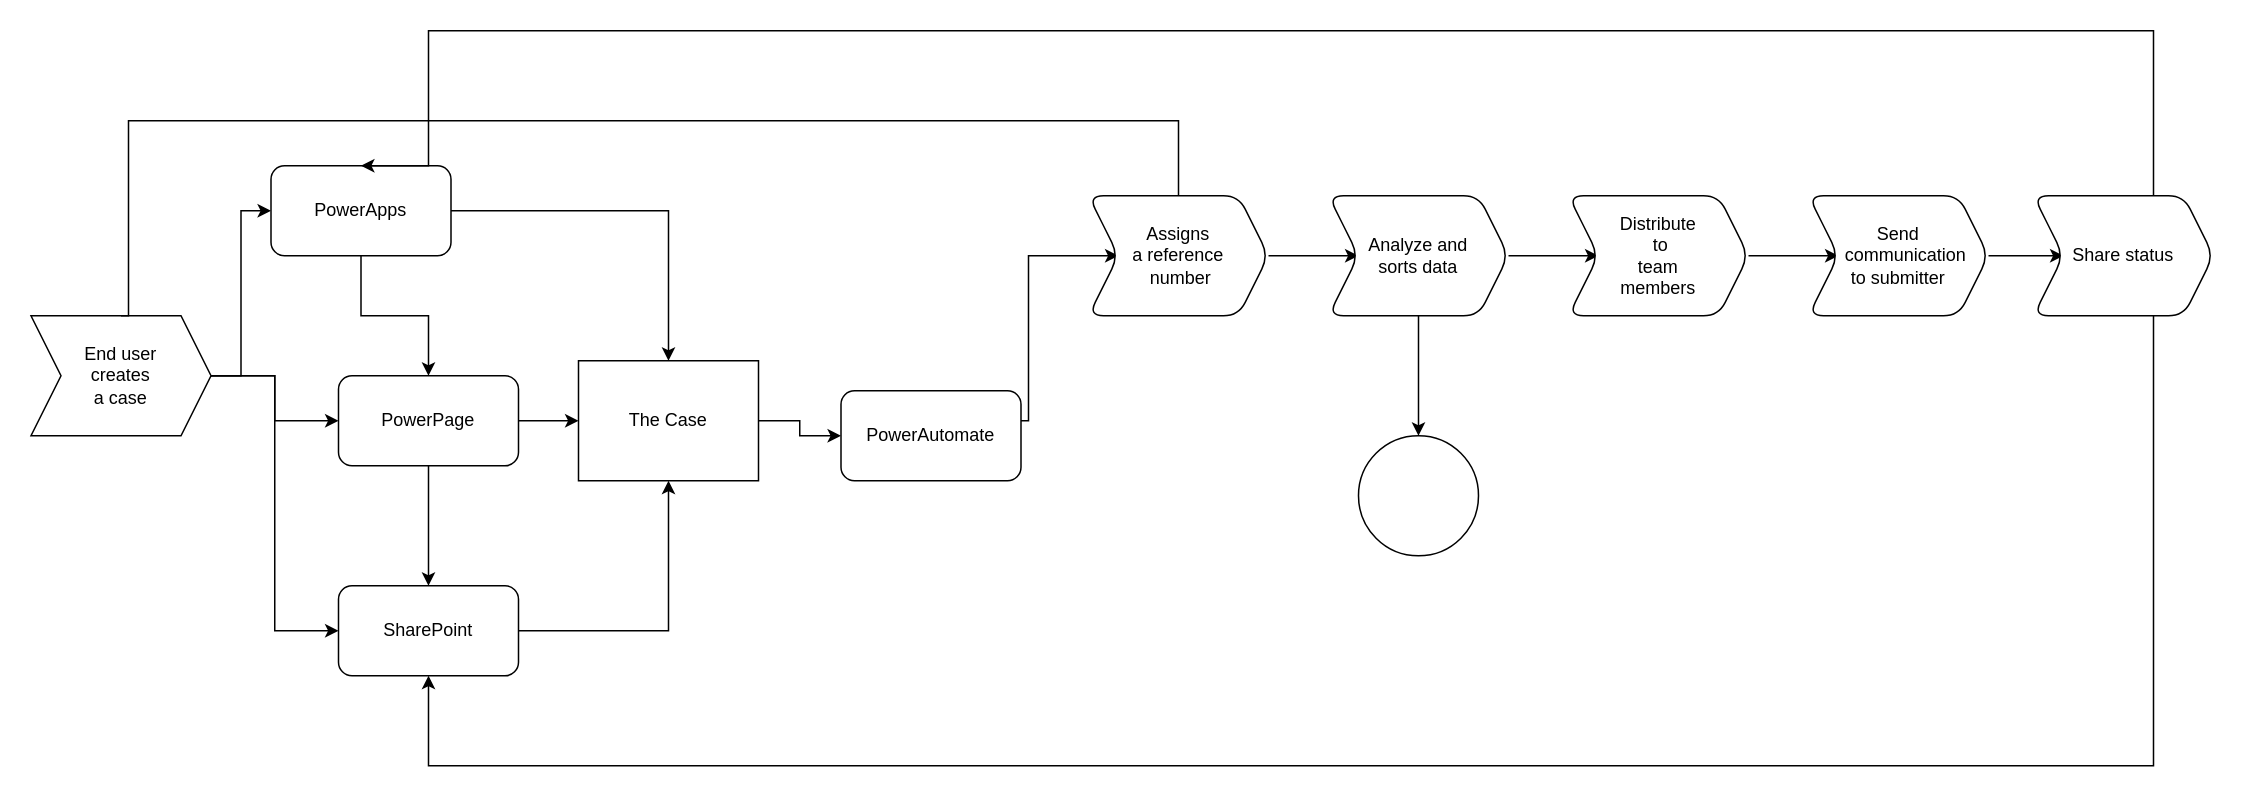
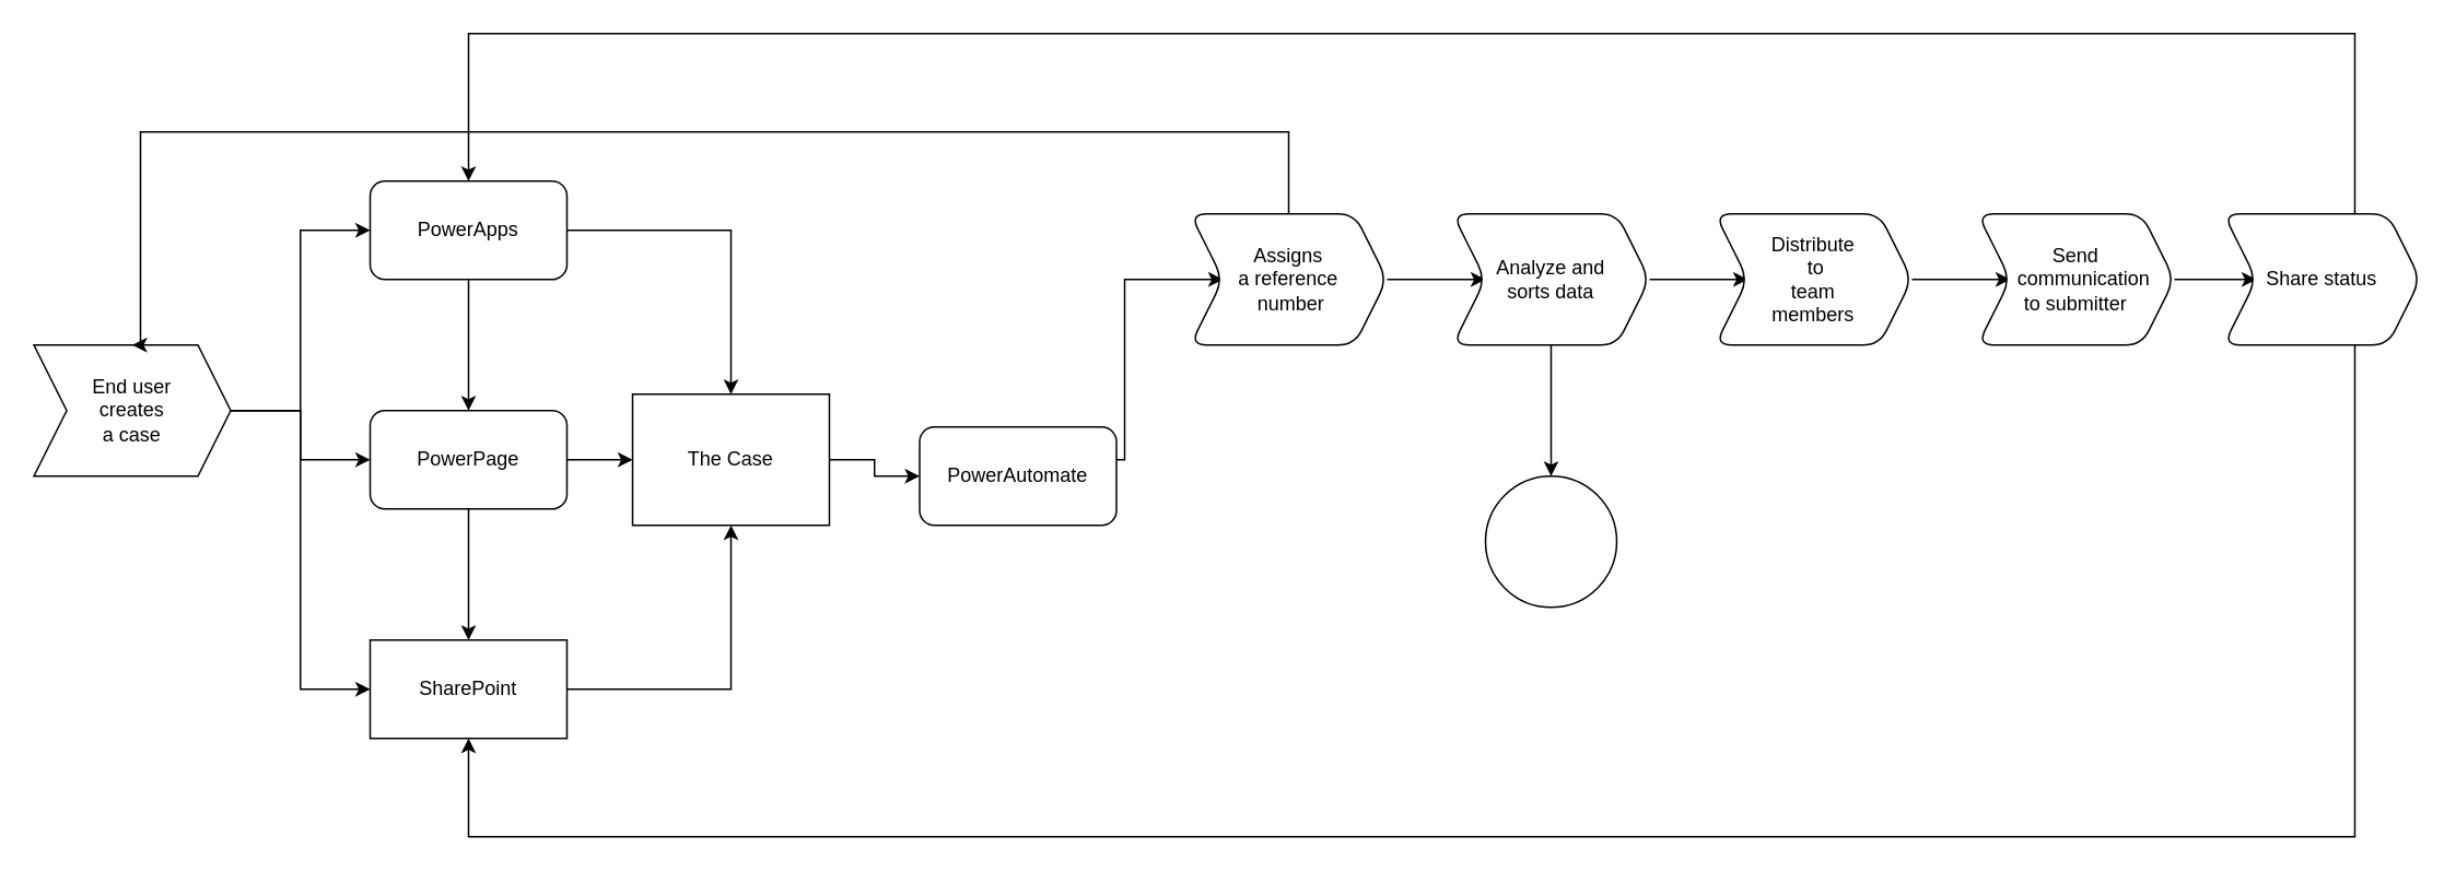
- <mxCell id="8" value="PowerApps" style="rounded=1;whiteSpace=wrap;html=1;" vertex="1" parent="1"><mxGeometry x="180" y="110" width="120" height="60" as="geometry" /></mxCell>
+ <mxCell id="8" value="PowerApps" style="rounded=1;whiteSpace=wrap;html=1;" vertex="1" parent="1"><mxGeometry x="225" y="110" width="120" height="60" as="geometry" /></mxCell>
- <mxCell id="19" style="edgeStyle=orthogonalEdgeStyle;rounded=0;orthogonalLoop=1;jettySize=auto;html=1;entryX=0.5;entryY=0;entryDx=0;entryDy=0;endArrow=none;" edge="1" parent="1" source="20" target="5"><mxGeometry relative="1" as="geometry"><mxPoint x="765" y="240" as="sourcePoint" /><Array as="points"><mxPoint x="85" y="80" /></Array></mxGeometry></mxCell>
+ <mxCell id="19" style="edgeStyle=orthogonalEdgeStyle;rounded=0;orthogonalLoop=1;jettySize=auto;html=1;entryX=0.5;entryY=0;entryDx=0;entryDy=0;" edge="1" parent="1" source="20" target="5"><mxGeometry relative="1" as="geometry"><mxPoint x="765" y="240" as="sourcePoint" /><Array as="points"><mxPoint x="85" y="80" /></Array></mxGeometry></mxCell>
- <mxCell id="13" value="SharePoint" style="rounded=1;whiteSpace=wrap;html=1;" vertex="1" parent="1"><mxGeometry x="225" y="390" width="120" height="60" as="geometry" /></mxCell>
+ <mxCell id="13" value="SharePoint" style="whiteSpace=wrap;html=1;rounded=0;" vertex="1" parent="1"><mxGeometry x="225" y="390" width="120" height="60" as="geometry" /></mxCell>
